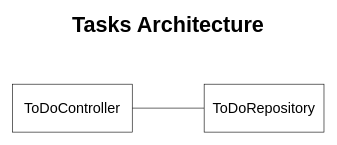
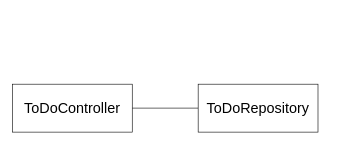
- <mxCell id="5" value="&lt;b&gt;&lt;font style=&quot;font-size: 36px&quot;&gt;Tasks Architecture&lt;/font&gt;&lt;/b&gt;" style="text;html=1;strokeColor=none;fillColor=none;align=center;verticalAlign=middle;whiteSpace=wrap;rounded=0;fontSize=24;" parent="1" vertex="1"><mxGeometry x="100" y="20" width="360" height="40" as="geometry" /></mxCell>
- <mxCell id="4" value="&lt;font style=&quot;font-size: 24px&quot;&gt;ToDoRepository&lt;/font&gt;" style="rounded=0;whiteSpace=wrap;html=1;" parent="1" vertex="1"><mxGeometry x="340" y="140" width="200" height="80" as="geometry" /></mxCell>
+ <mxCell id="4" value="&lt;font style=&quot;font-size: 24px&quot;&gt;ToDoRepository&lt;/font&gt;" style="rounded=0;whiteSpace=wrap;html=1;" parent="1" vertex="1"><mxGeometry x="330" y="140" width="200" height="80" as="geometry" /></mxCell>
